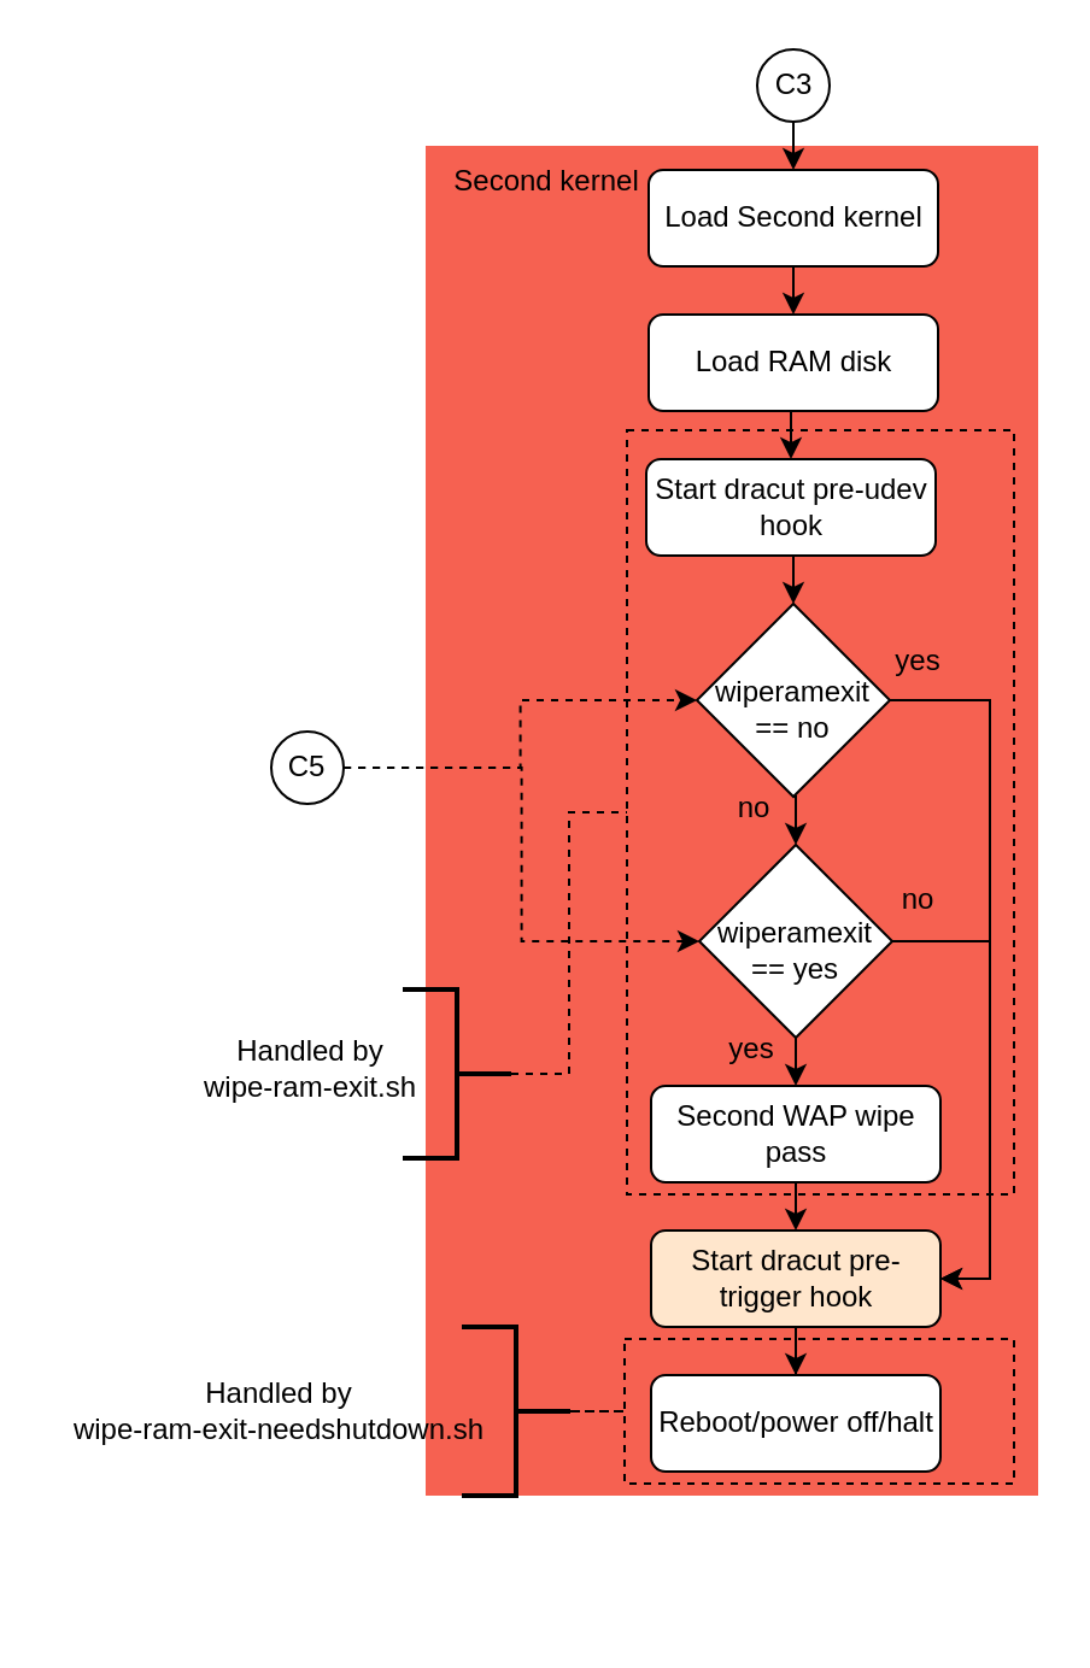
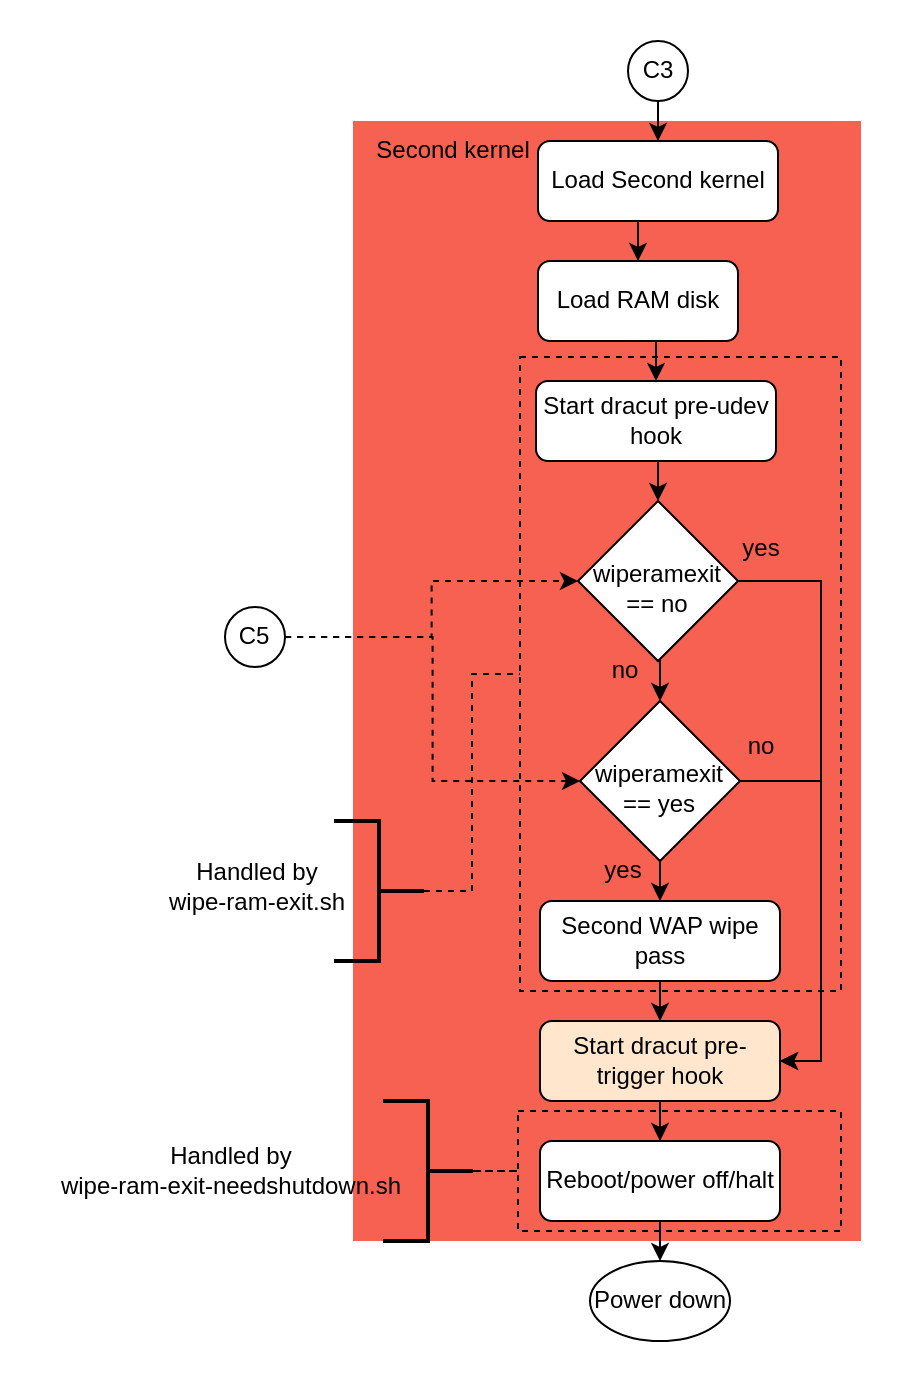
- <mxCell id="8" value="Load RAM disk" style="rounded=1;whiteSpace=wrap;html=1;fontSize=12;glass=0;strokeWidth=1;shadow=0;" vertex="1" parent="1"><mxGeometry x="268.5" y="130" width="120" height="40" as="geometry" /></mxCell>
+ <mxCell id="8" value="Load RAM disk" style="rounded=1;whiteSpace=wrap;html=1;fontSize=12;glass=0;strokeWidth=1;shadow=0;" vertex="1" parent="1"><mxGeometry x="268.5" y="130" width="100" height="40" as="geometry" /></mxCell>
+ <mxCell id="26" style="edgeStyle=orthogonalEdgeStyle;rounded=0;orthogonalLoop=1;jettySize=auto;html=1;exitX=0.5;exitY=1;exitDx=0;exitDy=0;entryX=0.5;entryY=0;entryDx=0;entryDy=0;" edge="1" parent="1" source="27" target="25"><mxGeometry relative="1" as="geometry" /></mxCell>
+ <mxCell id="25" value="Power down" style="ellipse;whiteSpace=wrap;html=1;" vertex="1" parent="1"><mxGeometry x="294.5" y="630" width="70" height="40" as="geometry" /></mxCell>
